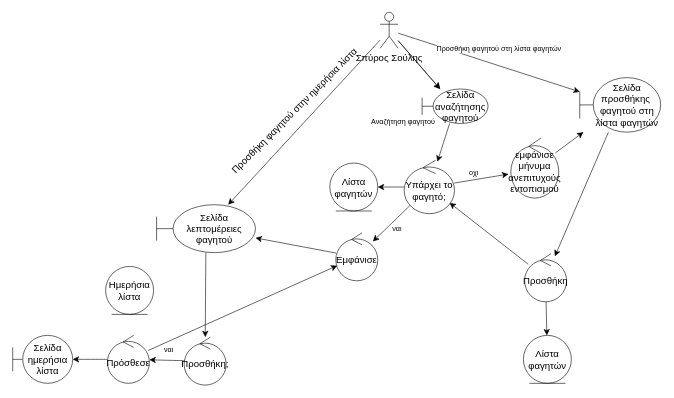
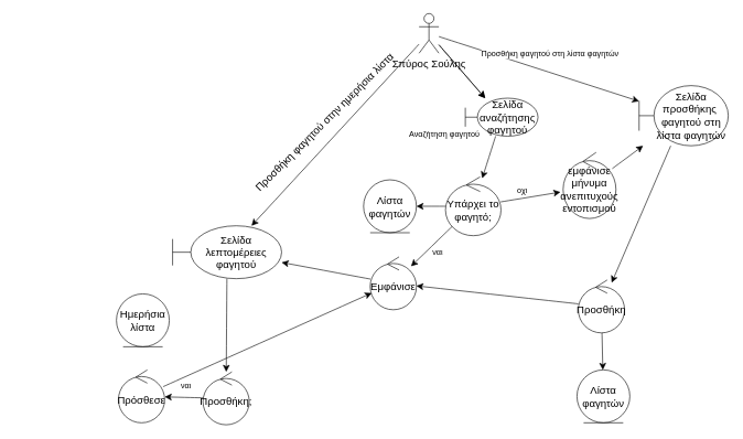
- <mxCell id="31" value="" style="edgeStyle=none;curved=1;rounded=0;orthogonalLoop=1;jettySize=auto;html=1;fontSize=12;startSize=8;endSize=8;" edge="1" parent="1" source="32" target="13"><mxGeometry relative="1" as="geometry" /></mxCell>
+ <mxCell id="31" value="" style="edgeStyle=none;curved=1;rounded=0;orthogonalLoop=1;jettySize=auto;html=1;fontSize=12;startSize=8;endSize=8;" edge="1" parent="1" source="32" target="15"><mxGeometry relative="1" as="geometry" /></mxCell>
- <mxCell id="25" value="Σελίδα ημερήσια λίστα" style="shape=umlBoundary;whiteSpace=wrap;html=1;fontSize=16;" vertex="1" parent="1"><mxGeometry x="20" y="559" width="100" height="80" as="geometry" /></mxCell>
- <mxCell id="22" value="" style="edgeStyle=none;curved=1;rounded=0;orthogonalLoop=1;jettySize=auto;html=1;fontSize=12;startSize=8;endSize=8;" edge="1" parent="1" source="24" target="25"><mxGeometry relative="1" as="geometry" /></mxCell>
